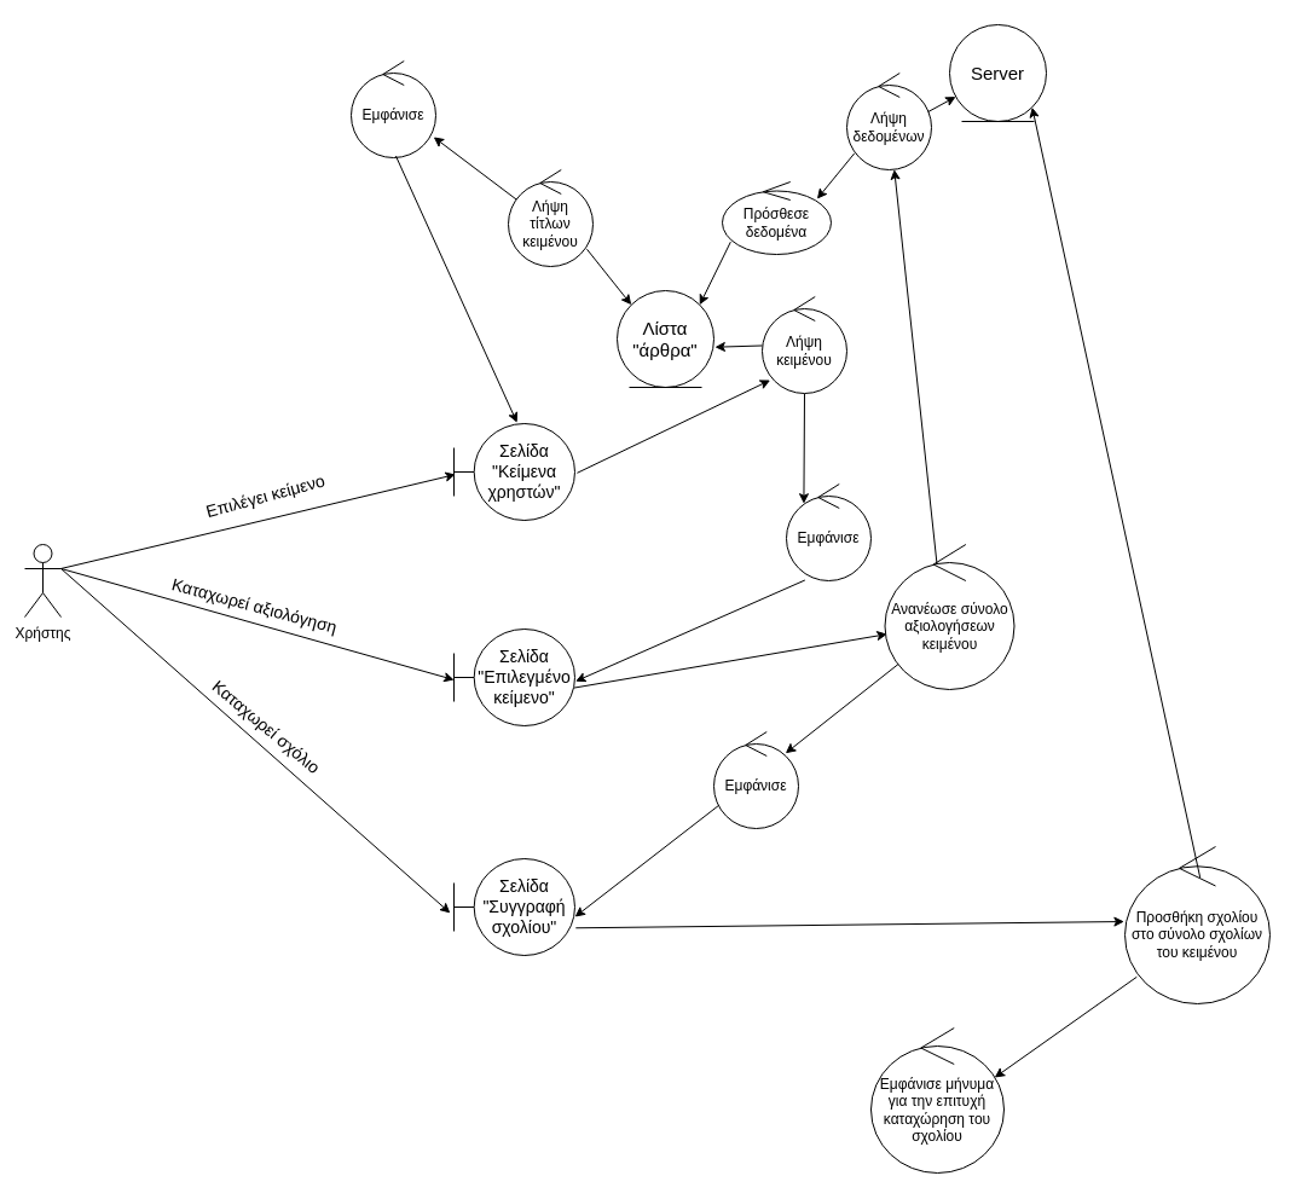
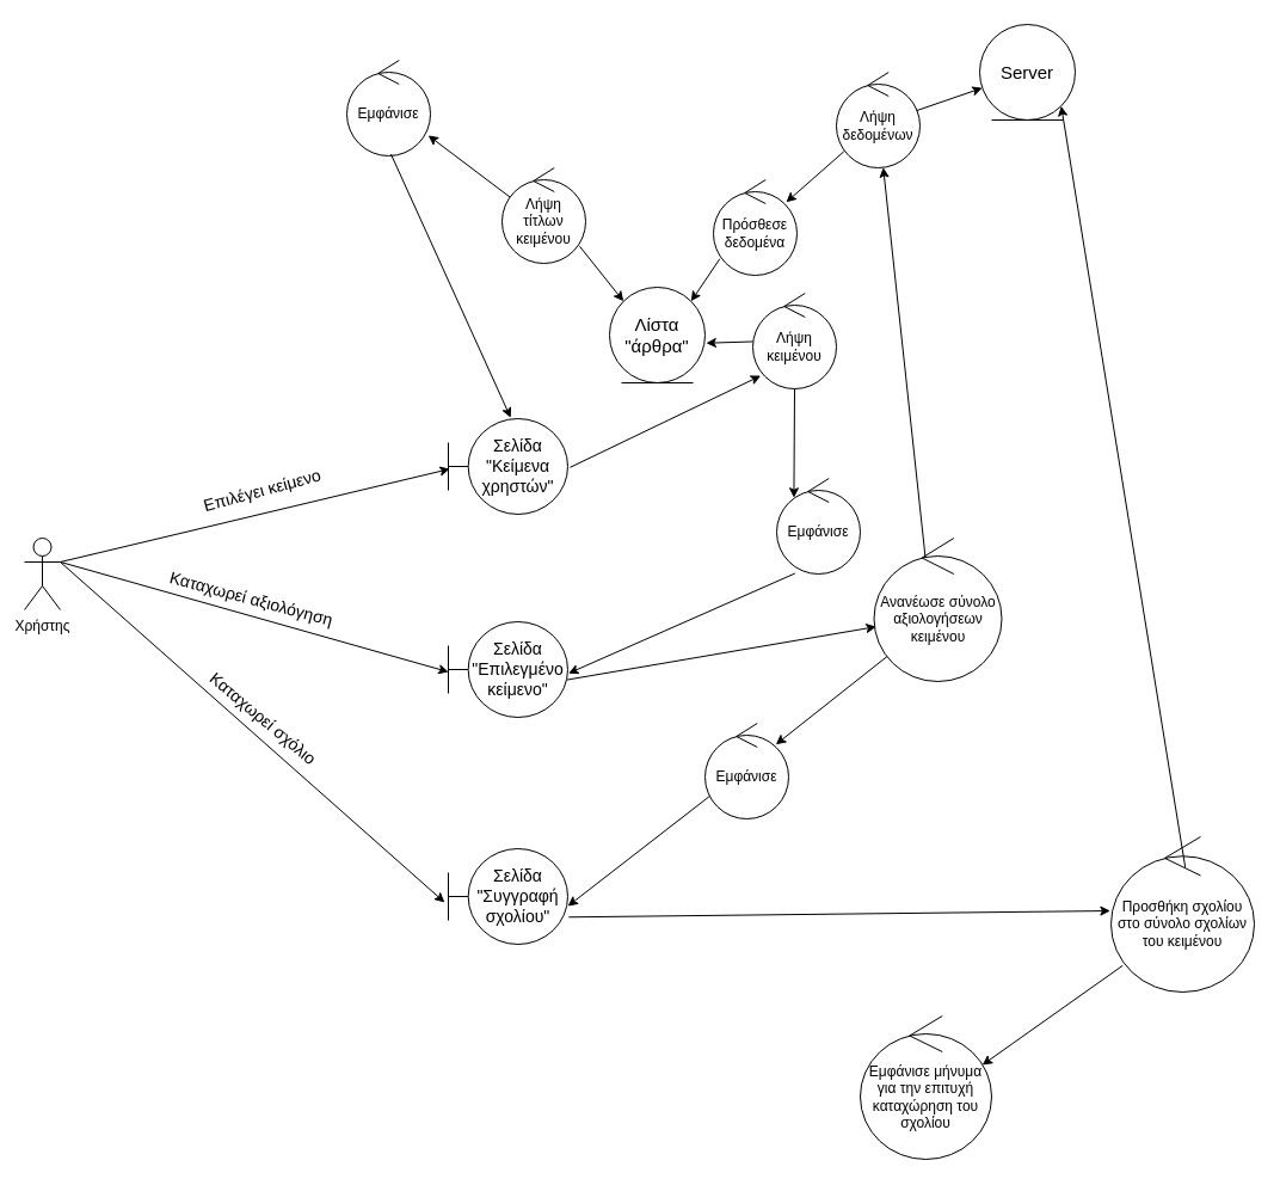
- <mxCell id="8" value="&lt;font style=&quot;font-size: 15px;&quot;&gt;Server&lt;/font&gt;" style="ellipse;shape=umlEntity;whiteSpace=wrap;html=1;strokeColor=#000000;fontColor=#000000;fontSize=15;" parent="1" vertex="1"><mxGeometry x="785" y="20" width="80" height="80" as="geometry" /></mxCell>
+ <mxCell id="8" value="&lt;font style=&quot;font-size: 15px;&quot;&gt;Server&lt;/font&gt;" style="ellipse;shape=umlEntity;whiteSpace=wrap;html=1;strokeColor=#000000;fontColor=#000000;fontSize=15;" parent="1" vertex="1"><mxGeometry x="820" y="20" width="80" height="80" as="geometry" /></mxCell>
- <mxCell id="32" value="&lt;font&gt;Πρόσθεσε δεδομένα&lt;/font&gt;" style="ellipse;shape=umlControl;whiteSpace=wrap;html=1;strokeColor=#000000;fontColor=#000000;" parent="1" vertex="1"><mxGeometry x="597" y="150" width="90" height="60" as="geometry" /></mxCell>
+ <mxCell id="32" value="&lt;font&gt;Πρόσθεσε δεδομένα&lt;/font&gt;" style="ellipse;shape=umlControl;whiteSpace=wrap;html=1;strokeColor=#000000;fontColor=#000000;" parent="1" vertex="1"><mxGeometry x="597" y="150" width="70" height="80" as="geometry" /></mxCell>
